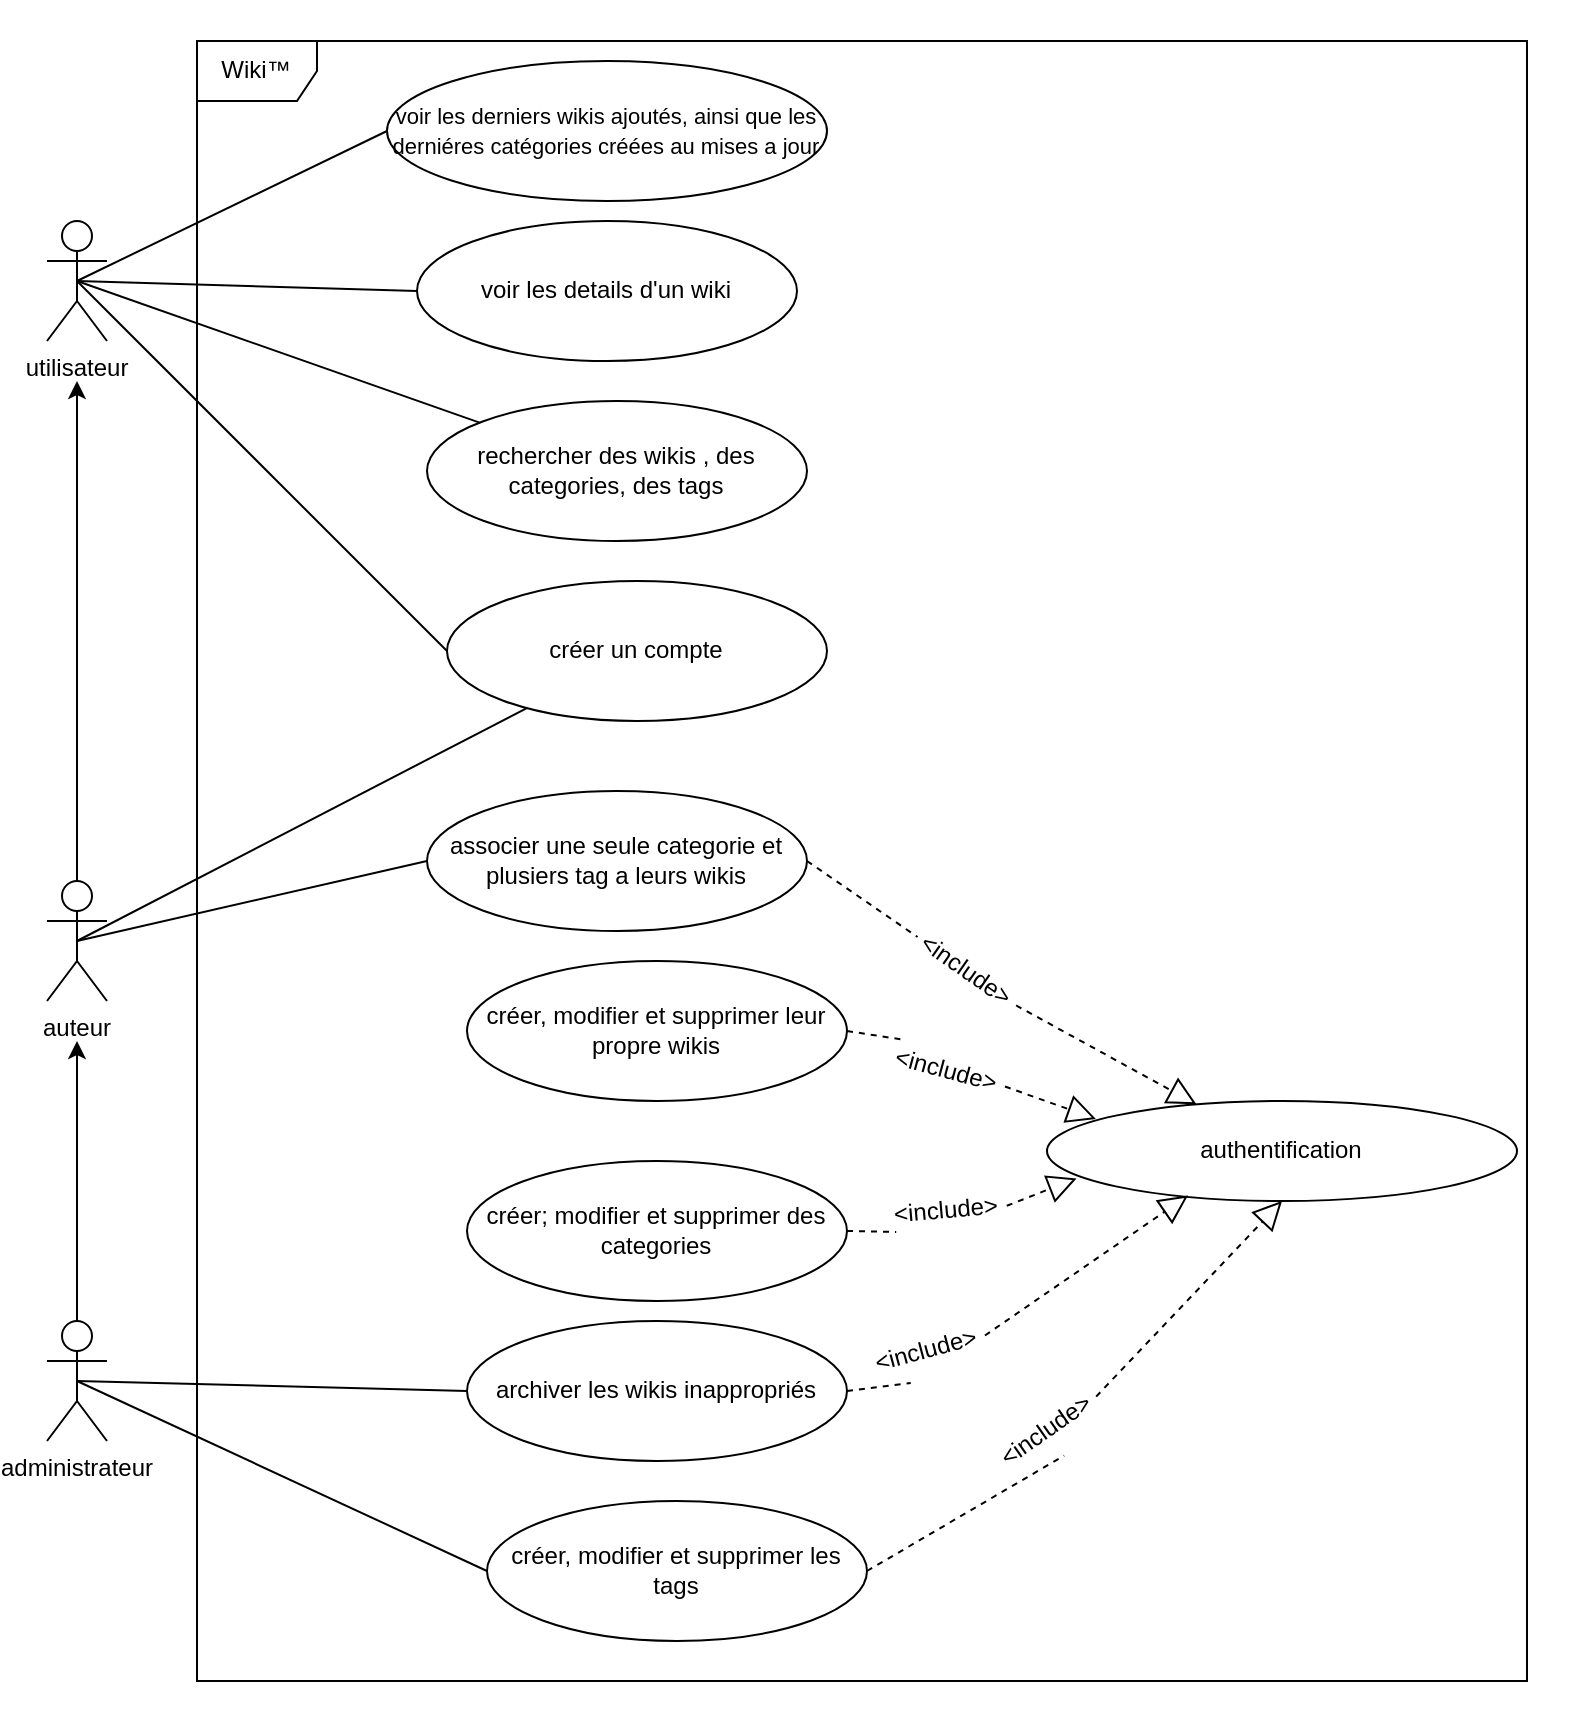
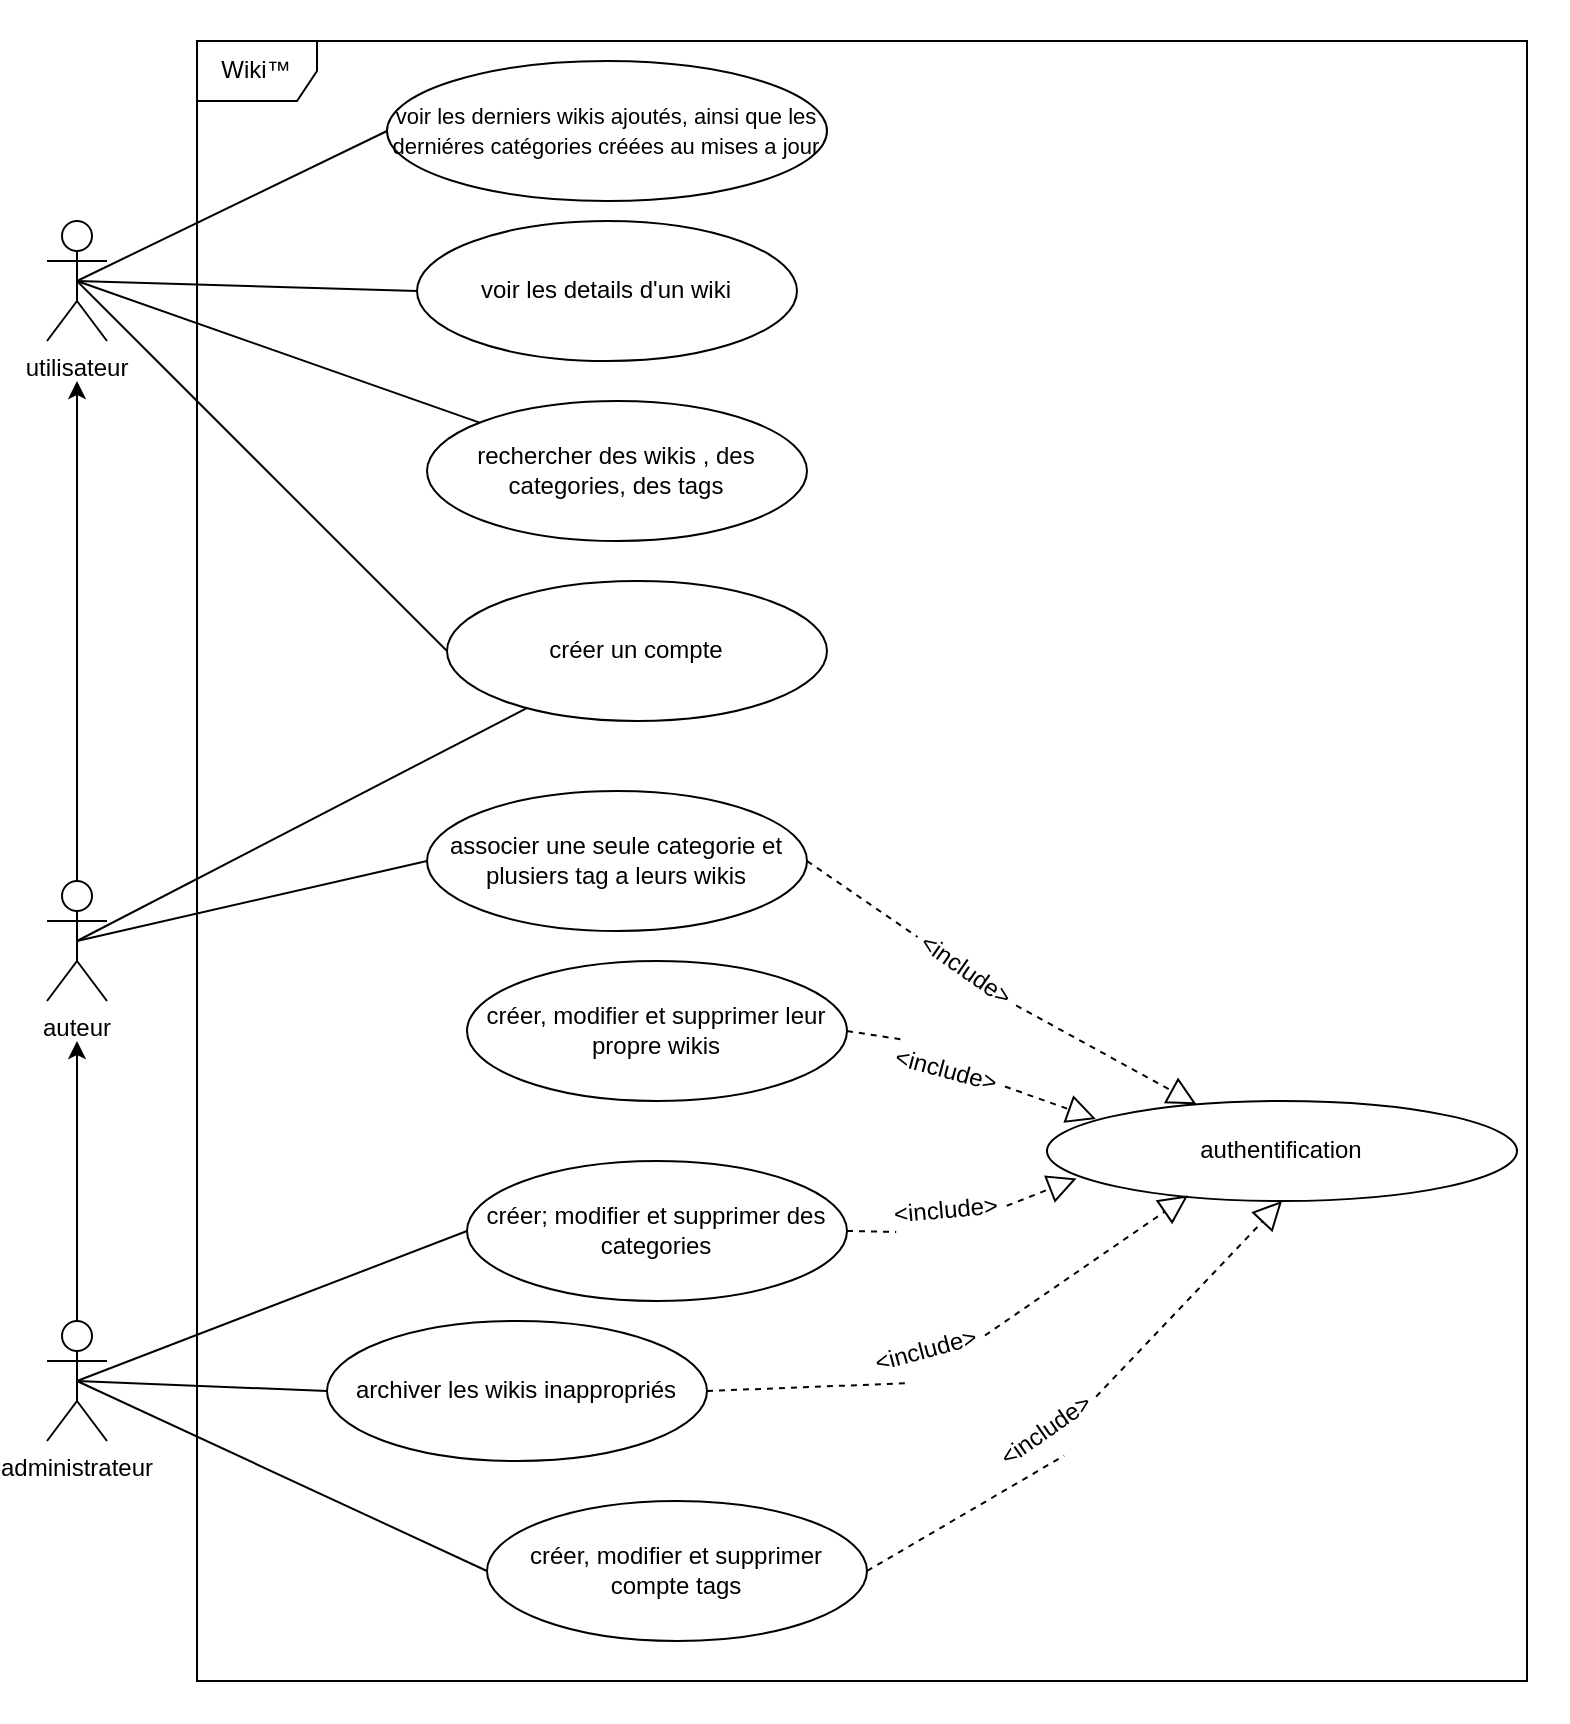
+ <mxCell id="26" value="" style="endArrow=none;html=1;entryX=0;entryY=0.5;entryDx=0;entryDy=0;exitX=0.5;exitY=0.5;exitDx=0;exitDy=0;exitPerimeter=0;" parent="1" source="4" target="12" edge="1"><mxGeometry width="50" height="50" relative="1" as="geometry"><mxPoint x="65" y="500" as="sourcePoint" /><mxPoint x="260" y="545" as="targetPoint" /></mxGeometry></mxCell>
- <mxCell id="14" value="archiver les wikis inappropriés" style="ellipse;whiteSpace=wrap;html=1;" parent="1" vertex="1"><mxGeometry x="230" y="660" width="190" height="70" as="geometry" /></mxCell>
+ <mxCell id="14" value="archiver les wikis inappropriés" style="ellipse;whiteSpace=wrap;html=1;" parent="1" vertex="1"><mxGeometry x="160" y="660" width="190" height="70" as="geometry" /></mxCell>
- <mxCell id="13" value="créer, modifier et supprimer les tags" style="ellipse;whiteSpace=wrap;html=1;" parent="1" vertex="1"><mxGeometry x="240" y="750" width="190" height="70" as="geometry" /></mxCell>
+ <mxCell id="13" value="créer, modifier et supprimer compte tags" style="ellipse;whiteSpace=wrap;html=1;" parent="1" vertex="1"><mxGeometry x="240" y="750" width="190" height="70" as="geometry" /></mxCell>
